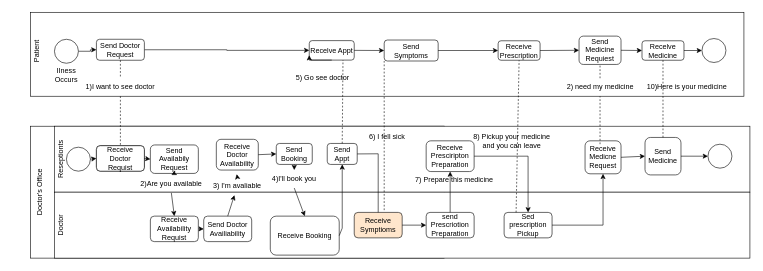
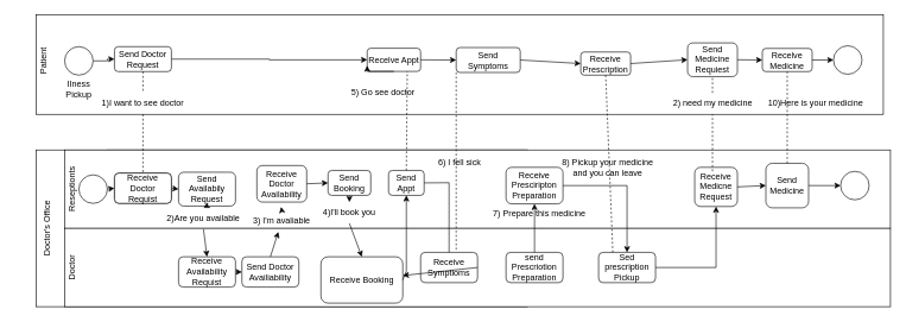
- <mxCell id="16" value="Receive Prescription" style="rounded=1;whiteSpace=wrap;html=1;" vertex="1" parent="1"><mxGeometry x="830" y="67.5" width="70" height="32.5" as="geometry" /></mxCell>
+ <mxCell id="16" value="Receive Prescription" style="rounded=1;whiteSpace=wrap;html=1;" vertex="1" parent="1"><mxGeometry x="815" y="72.5" width="70" height="32.5" as="geometry" /></mxCell>
- <mxCell id="11" value="IIness Occurs" style="text;html=1;strokeColor=none;fillColor=none;align=center;verticalAlign=middle;whiteSpace=wrap;rounded=0;" vertex="1" parent="1"><mxGeometry x="80" y="110" width="60" height="30" as="geometry" /></mxCell>
+ <mxCell id="11" value="IIness Pickup" style="text;html=1;strokeColor=none;fillColor=none;align=center;verticalAlign=middle;whiteSpace=wrap;rounded=0;" vertex="1" parent="1"><mxGeometry x="80" y="110" width="60" height="30" as="geometry" /></mxCell>
- <mxCell id="36" value="Receive Symptioms" style="rounded=1;whiteSpace=wrap;html=1;fillColor=#ffe6cc;" vertex="1" parent="1"><mxGeometry x="590" y="353.75" width="80" height="42.5" as="geometry" /></mxCell>
+ <mxCell id="36" value="Receive Symptioms" style="rounded=1;whiteSpace=wrap;html=1;" vertex="1" parent="1"><mxGeometry x="590" y="353.75" width="80" height="42.5" as="geometry" /></mxCell>
- <mxCell id="54" value="" style="endArrow=classic;html=1;rounded=0;exitX=1;exitY=0.5;exitDx=0;exitDy=0;entryX=0;entryY=0.5;entryDx=0;entryDy=0;" edge="1" parent="1" source="36" target="37"><mxGeometry width="50" height="50" relative="1" as="geometry"><mxPoint x="770" y="290" as="sourcePoint" /><mxPoint x="820" y="240" as="targetPoint" /></mxGeometry></mxCell>
+ <mxCell id="54" value="" style="endArrow=classic;html=1;rounded=0;exitX=1;exitY=0.5;exitDx=0;exitDy=0;" edge="1" parent="1" source="36" target="35"><mxGeometry width="50" height="50" relative="1" as="geometry"><mxPoint x="770" y="290" as="sourcePoint" /><mxPoint x="820" y="240" as="targetPoint" /></mxGeometry></mxCell>
